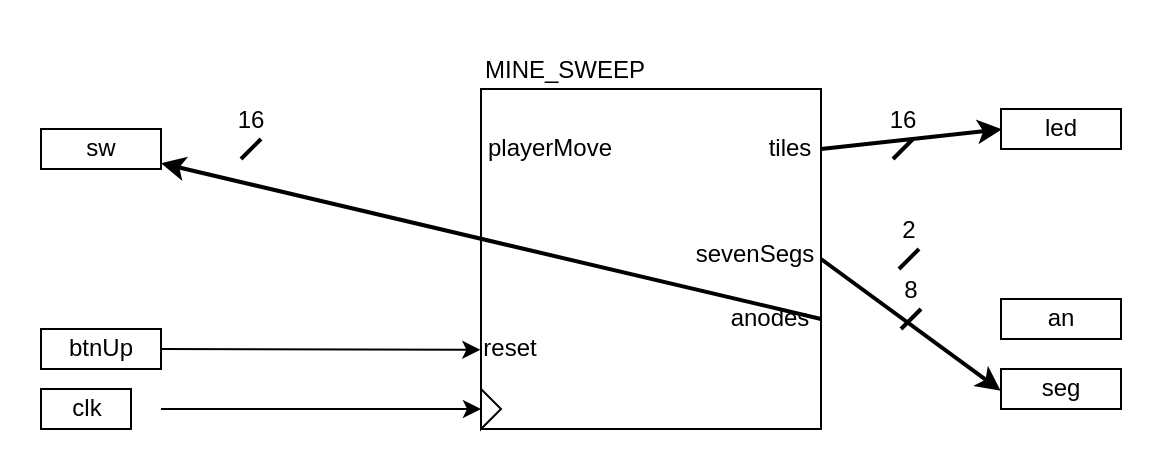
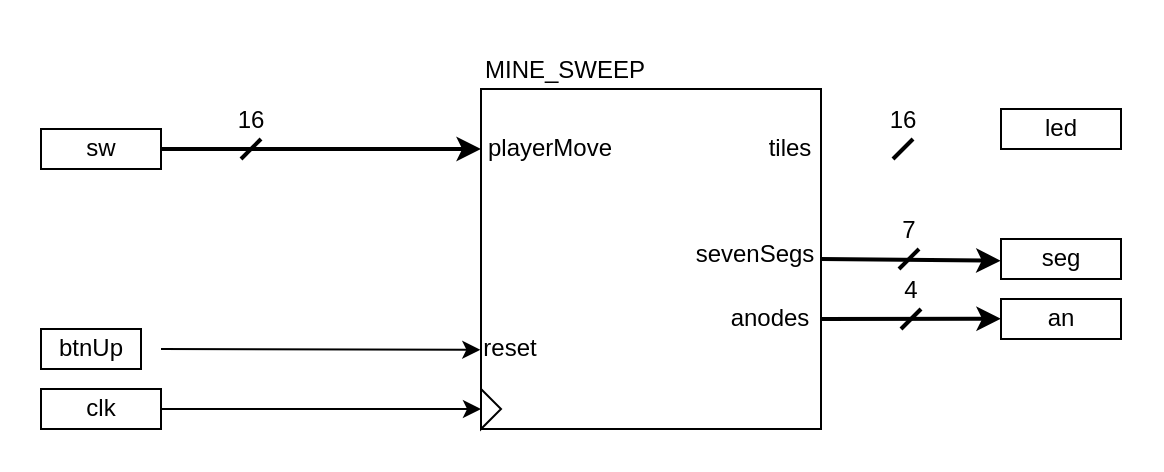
- <mxCell id="15" style="edgeStyle=none;html=1;exitX=1;exitY=0.5;exitDx=0;exitDy=0;entryX=0.007;entryY=0.506;entryDx=0;entryDy=0;entryPerimeter=0;strokeWidth=2;" parent="1" source="6" target="14" edge="1"><mxGeometry relative="1" as="geometry" /></mxCell>
+ <mxCell id="8" style="edgeStyle=none;html=1;exitX=0;exitY=0;exitDx=60;exitDy=10;exitPerimeter=0;strokeWidth=2;entryX=0;entryY=0.5;entryDx=0;entryDy=0;" parent="1" source="9" target="5" edge="1"><mxGeometry relative="1" as="geometry"><mxPoint x="60.54" y="74.168" as="targetPoint" /></mxGeometry></mxCell>
- <mxCell id="21" value="2" style="verticalLabelPosition=top;shadow=0;dashed=0;align=center;html=1;verticalAlign=bottom;shape=mxgraph.electrical.transmission.bus_width;pointerEvents=1;strokeWidth=2;labelPosition=center;" vertex="1" parent="1"><mxGeometry x="449" y="124" width="10" height="10" as="geometry" /></mxCell>
+ <mxCell id="21" value="7" style="verticalLabelPosition=top;shadow=0;dashed=0;align=center;html=1;verticalAlign=bottom;shape=mxgraph.electrical.transmission.bus_width;pointerEvents=1;strokeWidth=2;labelPosition=center;" vertex="1" parent="1"><mxGeometry x="449" y="124" width="10" height="10" as="geometry" /></mxCell>
- <mxCell id="22" style="edgeStyle=none;html=1;exitX=1;exitY=0.5;exitDx=0;exitDy=0;strokeWidth=2;" edge="1" parent="1" source="19" target="9"><mxGeometry relative="1" as="geometry"><mxPoint x="510" y="159" as="targetPoint" /></mxGeometry></mxCell>
+ <mxCell id="22" style="edgeStyle=none;html=1;exitX=1;exitY=0.5;exitDx=0;exitDy=0;strokeWidth=2;entryX=-0.001;entryY=0.495;entryDx=0;entryDy=0;entryPerimeter=0;" edge="1" parent="1" source="19" target="25"><mxGeometry relative="1" as="geometry"><mxPoint x="510" y="159" as="targetPoint" /></mxGeometry></mxCell>
- <mxCell id="23" value="8" style="verticalLabelPosition=top;shadow=0;dashed=0;align=center;html=1;verticalAlign=bottom;shape=mxgraph.electrical.transmission.bus_width;pointerEvents=1;strokeWidth=2;labelPosition=center;" vertex="1" parent="1"><mxGeometry x="450" y="154" width="10" height="10" as="geometry" /></mxCell>
+ <mxCell id="23" value="4" style="verticalLabelPosition=top;shadow=0;dashed=0;align=center;html=1;verticalAlign=bottom;shape=mxgraph.electrical.transmission.bus_width;pointerEvents=1;strokeWidth=2;labelPosition=center;" vertex="1" parent="1"><mxGeometry x="450" y="154" width="10" height="10" as="geometry" /></mxCell>
- <mxCell id="11" value="btnUp" style="externalPins=0;recursiveResize=0;shadow=0;dashed=0;align=center;html=1;strokeWidth=1;shape=mxgraph.rtl.abstract.entity;container=1;collapsible=0;kind=input;drawPins=0;left=0;right=1;bottom=0;top=0;" parent="1" vertex="1"><mxGeometry x="20" y="164" width="60" height="20" as="geometry" /></mxCell>
+ <mxCell id="11" value="btnUp" style="externalPins=0;recursiveResize=0;shadow=0;dashed=0;align=center;html=1;strokeWidth=1;shape=mxgraph.rtl.abstract.entity;container=1;collapsible=0;kind=input;drawPins=0;left=0;right=1;bottom=0;top=0;" parent="1" vertex="1"><mxGeometry x="20" y="164" width="50" height="20" as="geometry" /></mxCell>
- <mxCell id="24" value="seg" style="externalPins=0;recursiveResize=0;shadow=0;dashed=0;align=center;html=1;strokeWidth=1;shape=mxgraph.rtl.abstract.entity;container=1;collapsible=0;kind=input;drawPins=0;left=0;right=1;bottom=0;top=0;" vertex="1" parent="1"><mxGeometry x="500" y="184" width="60" height="20" as="geometry" /></mxCell>
+ <mxCell id="24" value="seg" style="externalPins=0;recursiveResize=0;shadow=0;dashed=0;align=center;html=1;strokeWidth=1;shape=mxgraph.rtl.abstract.entity;container=1;collapsible=0;kind=input;drawPins=0;left=0;right=1;bottom=0;top=0;" vertex="1" parent="1"><mxGeometry x="500" y="119" width="60" height="20" as="geometry" /></mxCell>
- <mxCell id="13" value="clk" style="externalPins=0;recursiveResize=0;shadow=0;dashed=0;align=center;html=1;strokeWidth=1;shape=mxgraph.rtl.abstract.entity;container=1;collapsible=0;kind=input;drawPins=0;left=0;right=1;bottom=0;top=0;" parent="1" vertex="1"><mxGeometry x="20" y="194" width="45" height="20" as="geometry" /></mxCell>
+ <mxCell id="13" value="clk" style="externalPins=0;recursiveResize=0;shadow=0;dashed=0;align=center;html=1;strokeWidth=1;shape=mxgraph.rtl.abstract.entity;container=1;collapsible=0;kind=input;drawPins=0;left=0;right=1;bottom=0;top=0;" parent="1" vertex="1"><mxGeometry x="20" y="194" width="60" height="20" as="geometry" /></mxCell>
